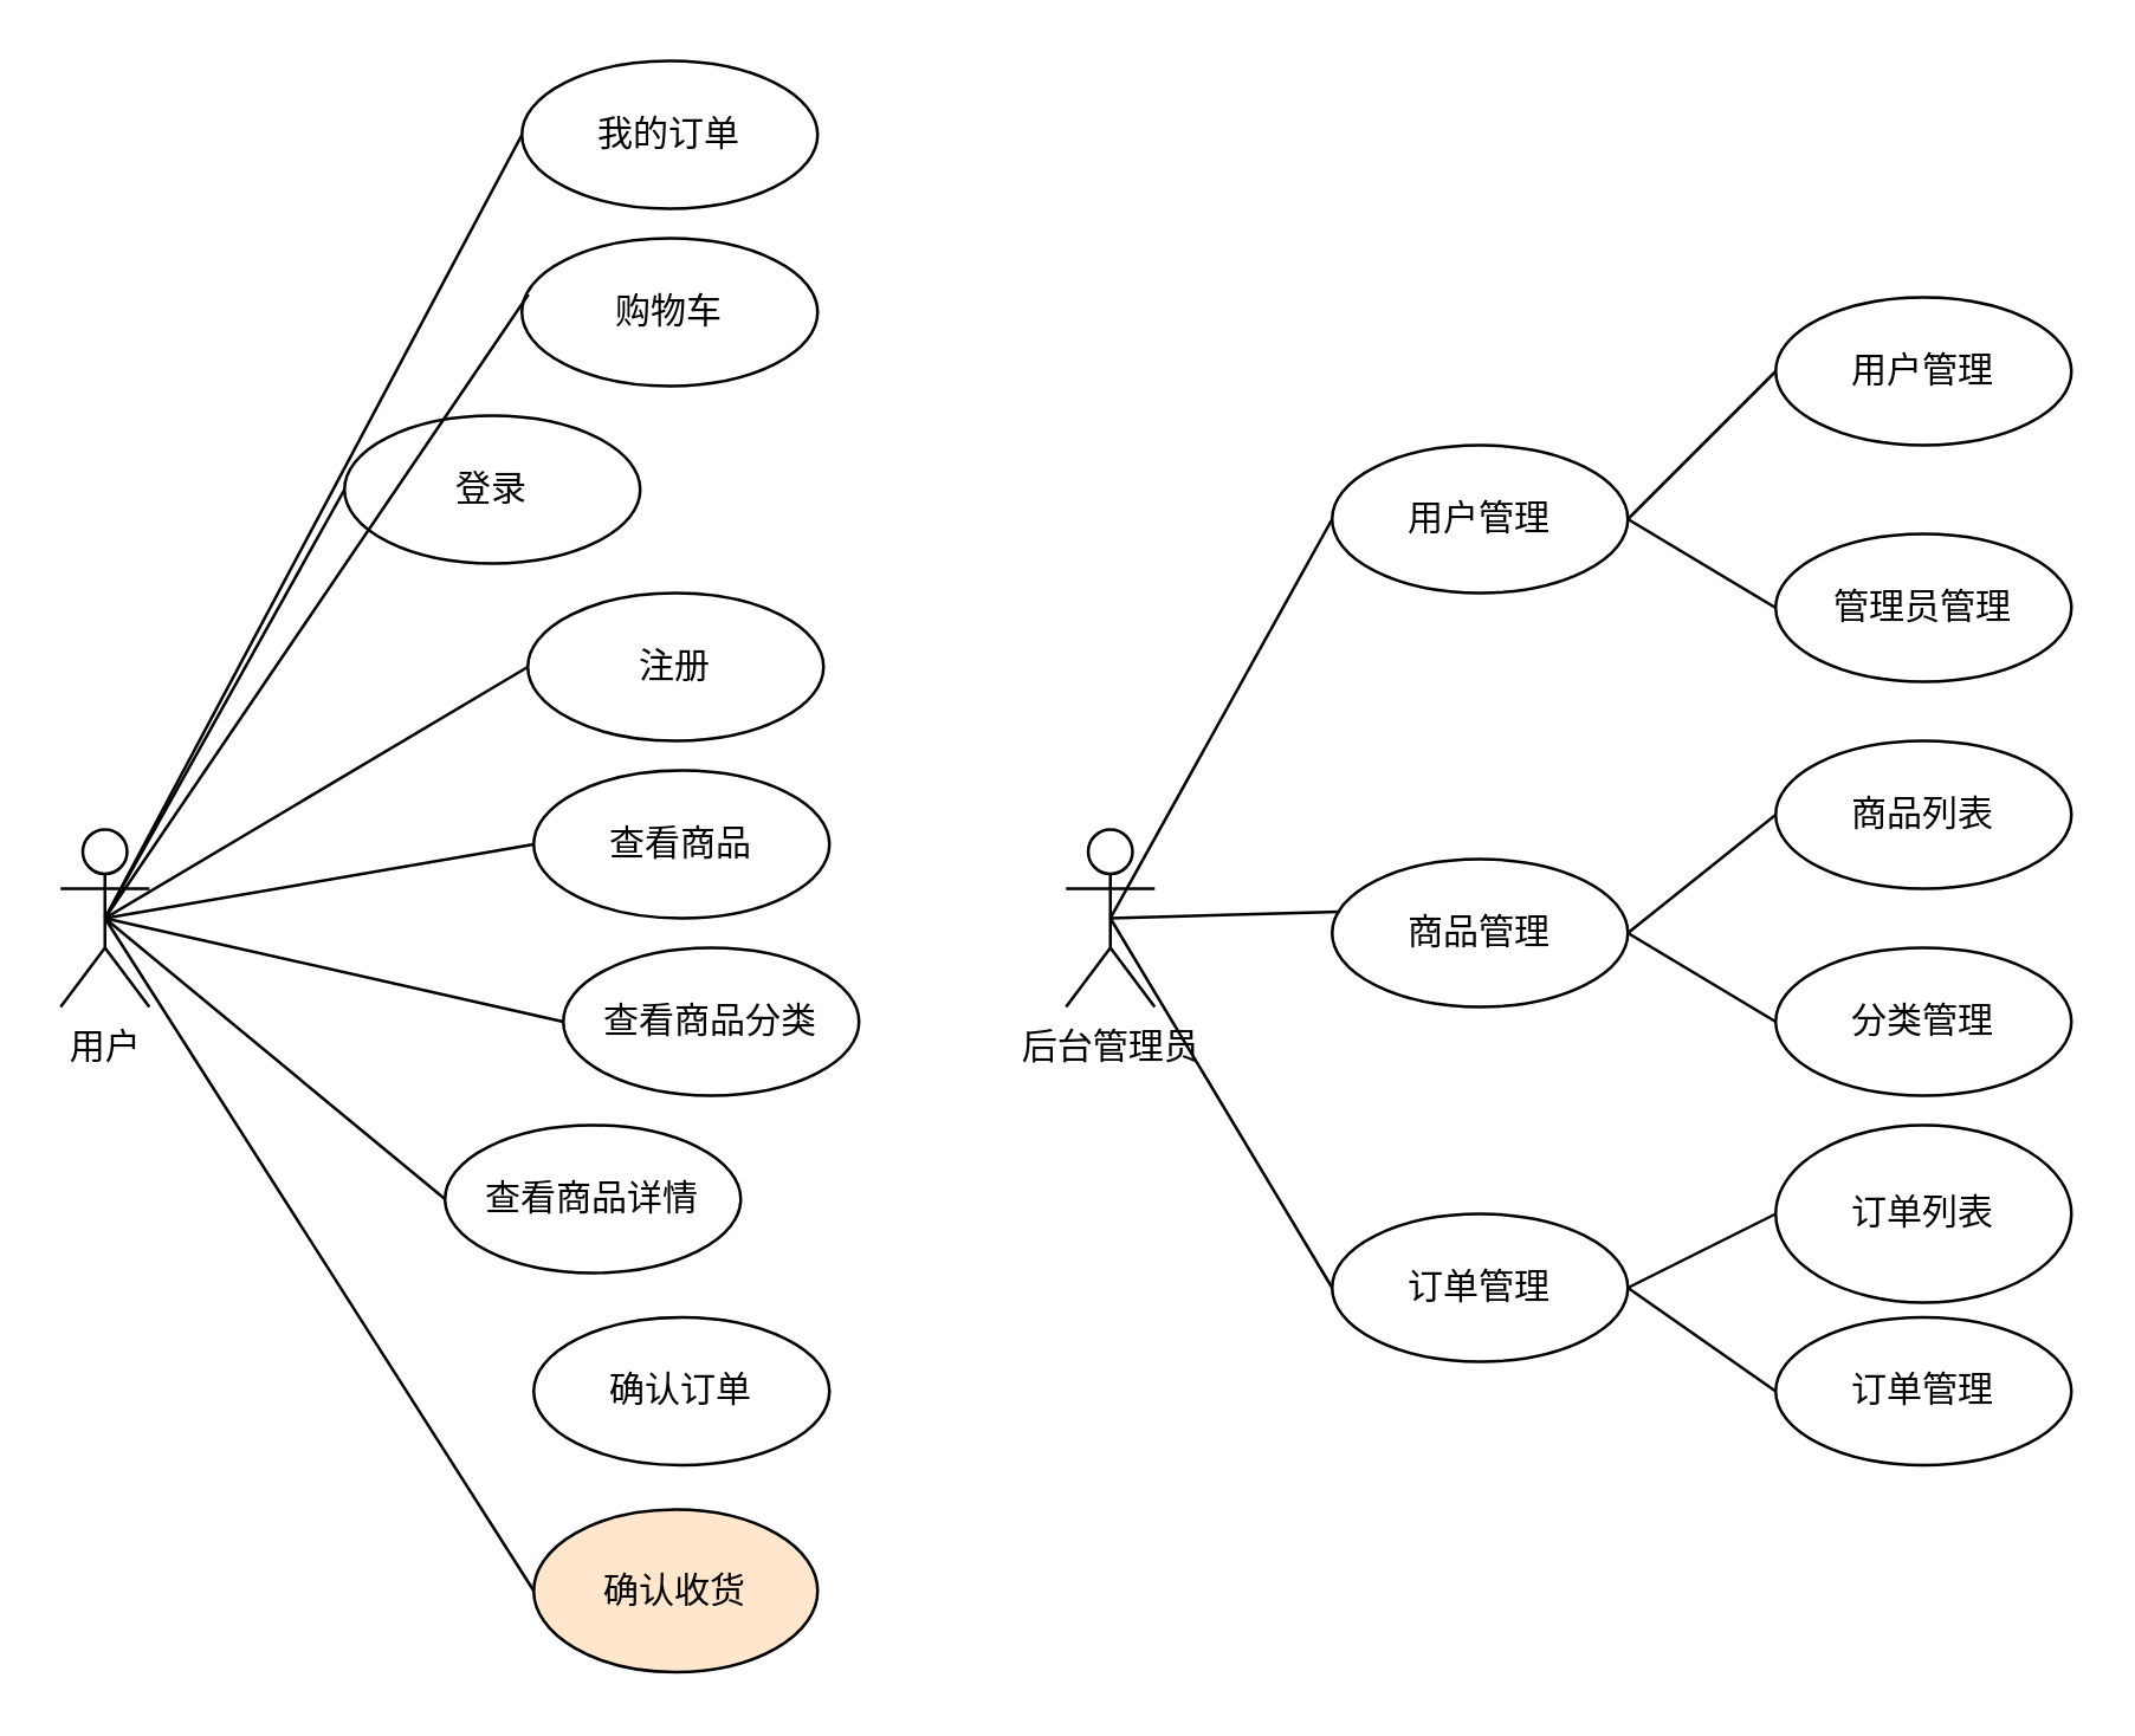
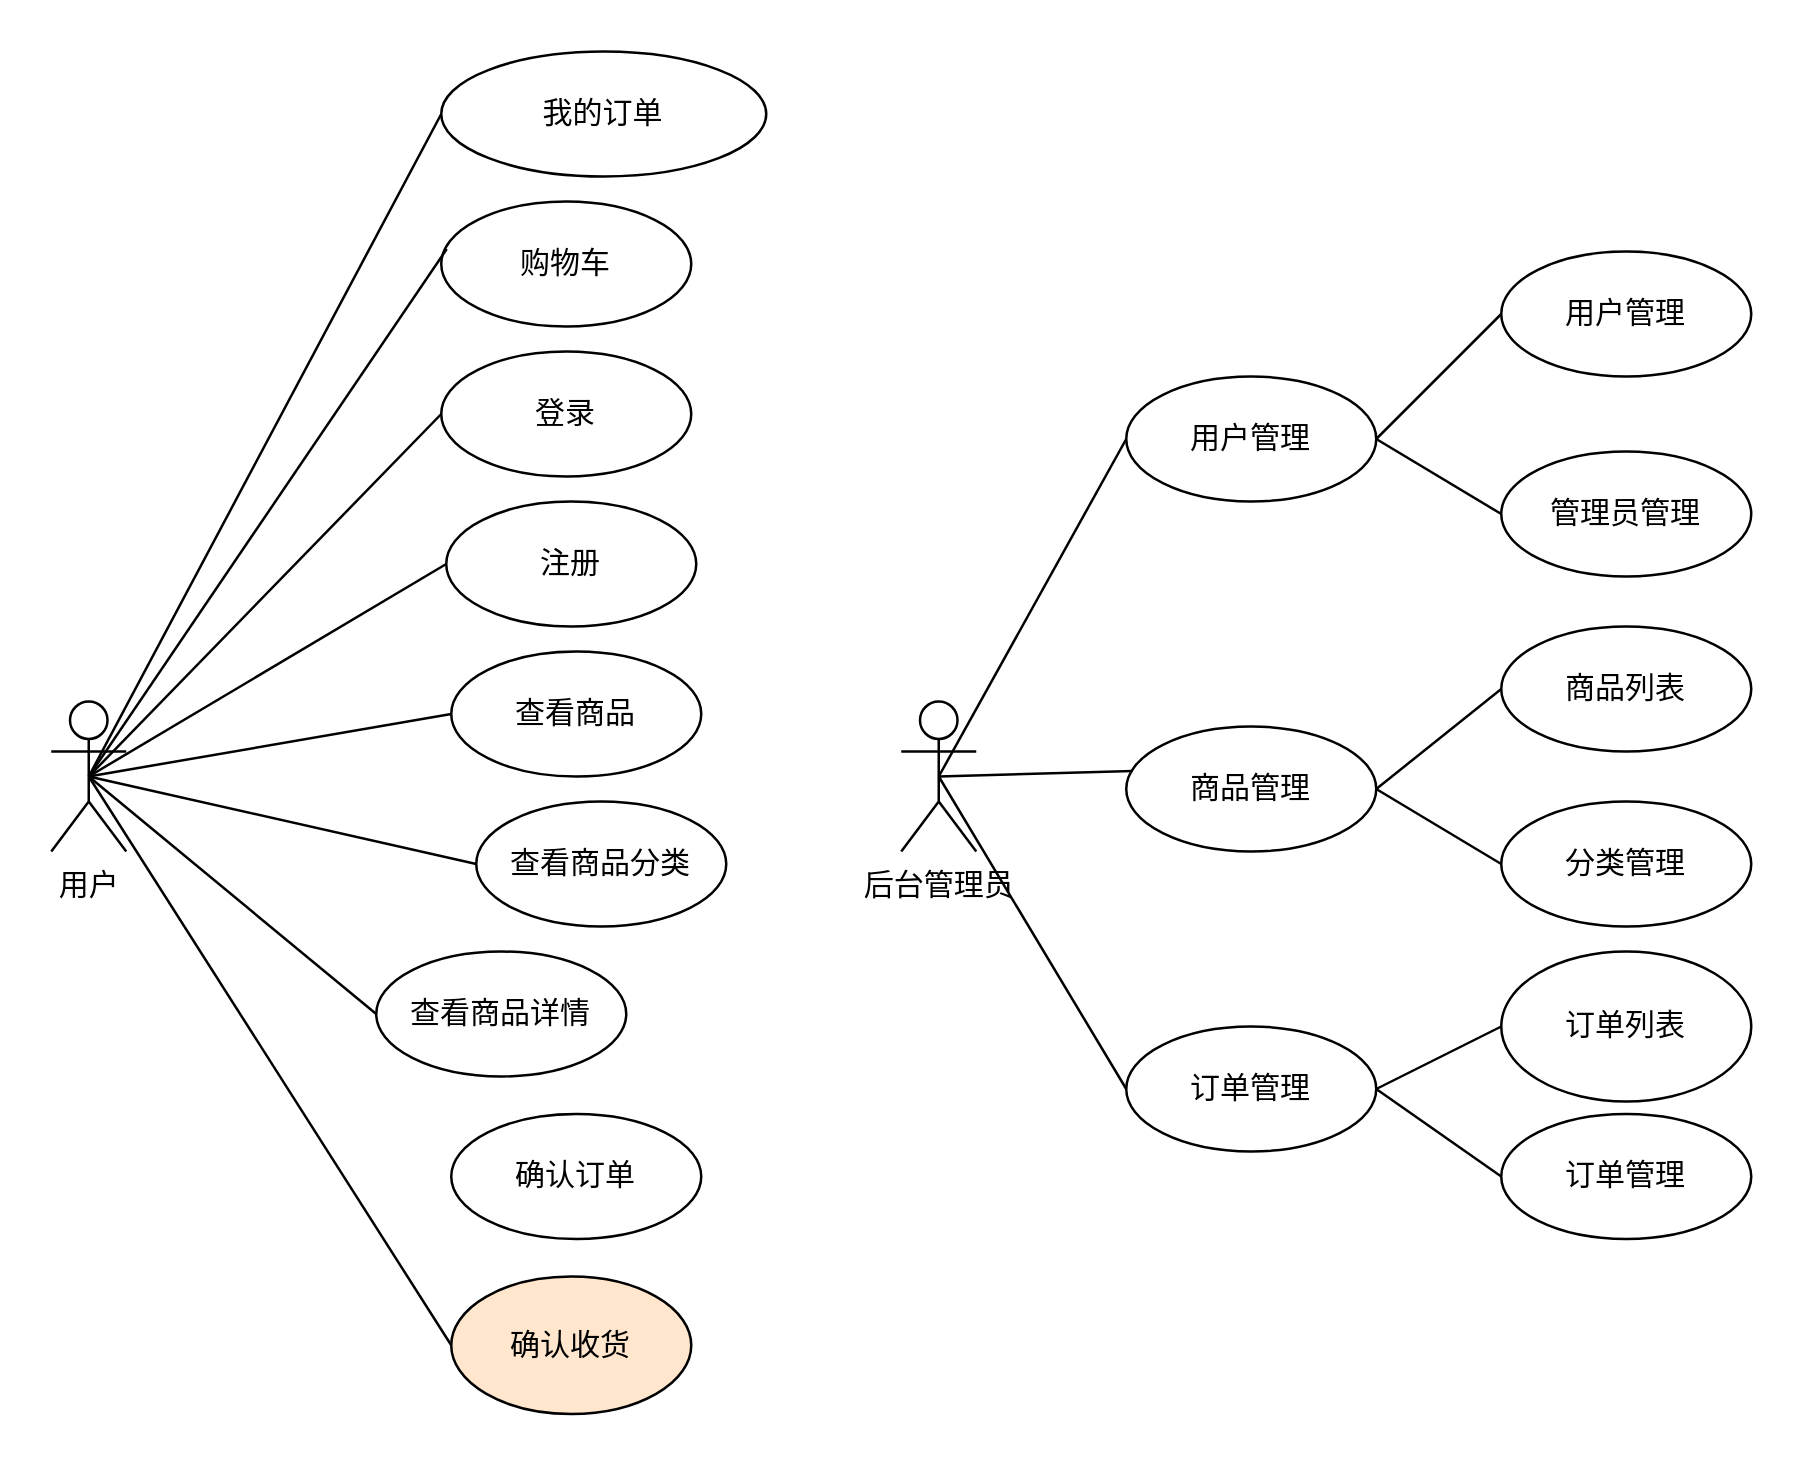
- <mxCell id="11" value="我的订单" style="ellipse;whiteSpace=wrap;html=1;" vertex="1" parent="1"><mxGeometry x="176" y="20" width="100" height="50" as="geometry" /></mxCell>
+ <mxCell id="11" value="我的订单" style="ellipse;whiteSpace=wrap;html=1;" vertex="1" parent="1"><mxGeometry x="176" y="20" width="130" height="50" as="geometry" /></mxCell>
- <mxCell id="3" value="登录" style="ellipse;whiteSpace=wrap;html=1;" vertex="1" parent="1"><mxGeometry x="116" y="140" width="100" height="50" as="geometry" /></mxCell>
+ <mxCell id="3" value="登录" style="ellipse;whiteSpace=wrap;html=1;" vertex="1" parent="1"><mxGeometry x="176" y="140" width="100" height="50" as="geometry" /></mxCell>
